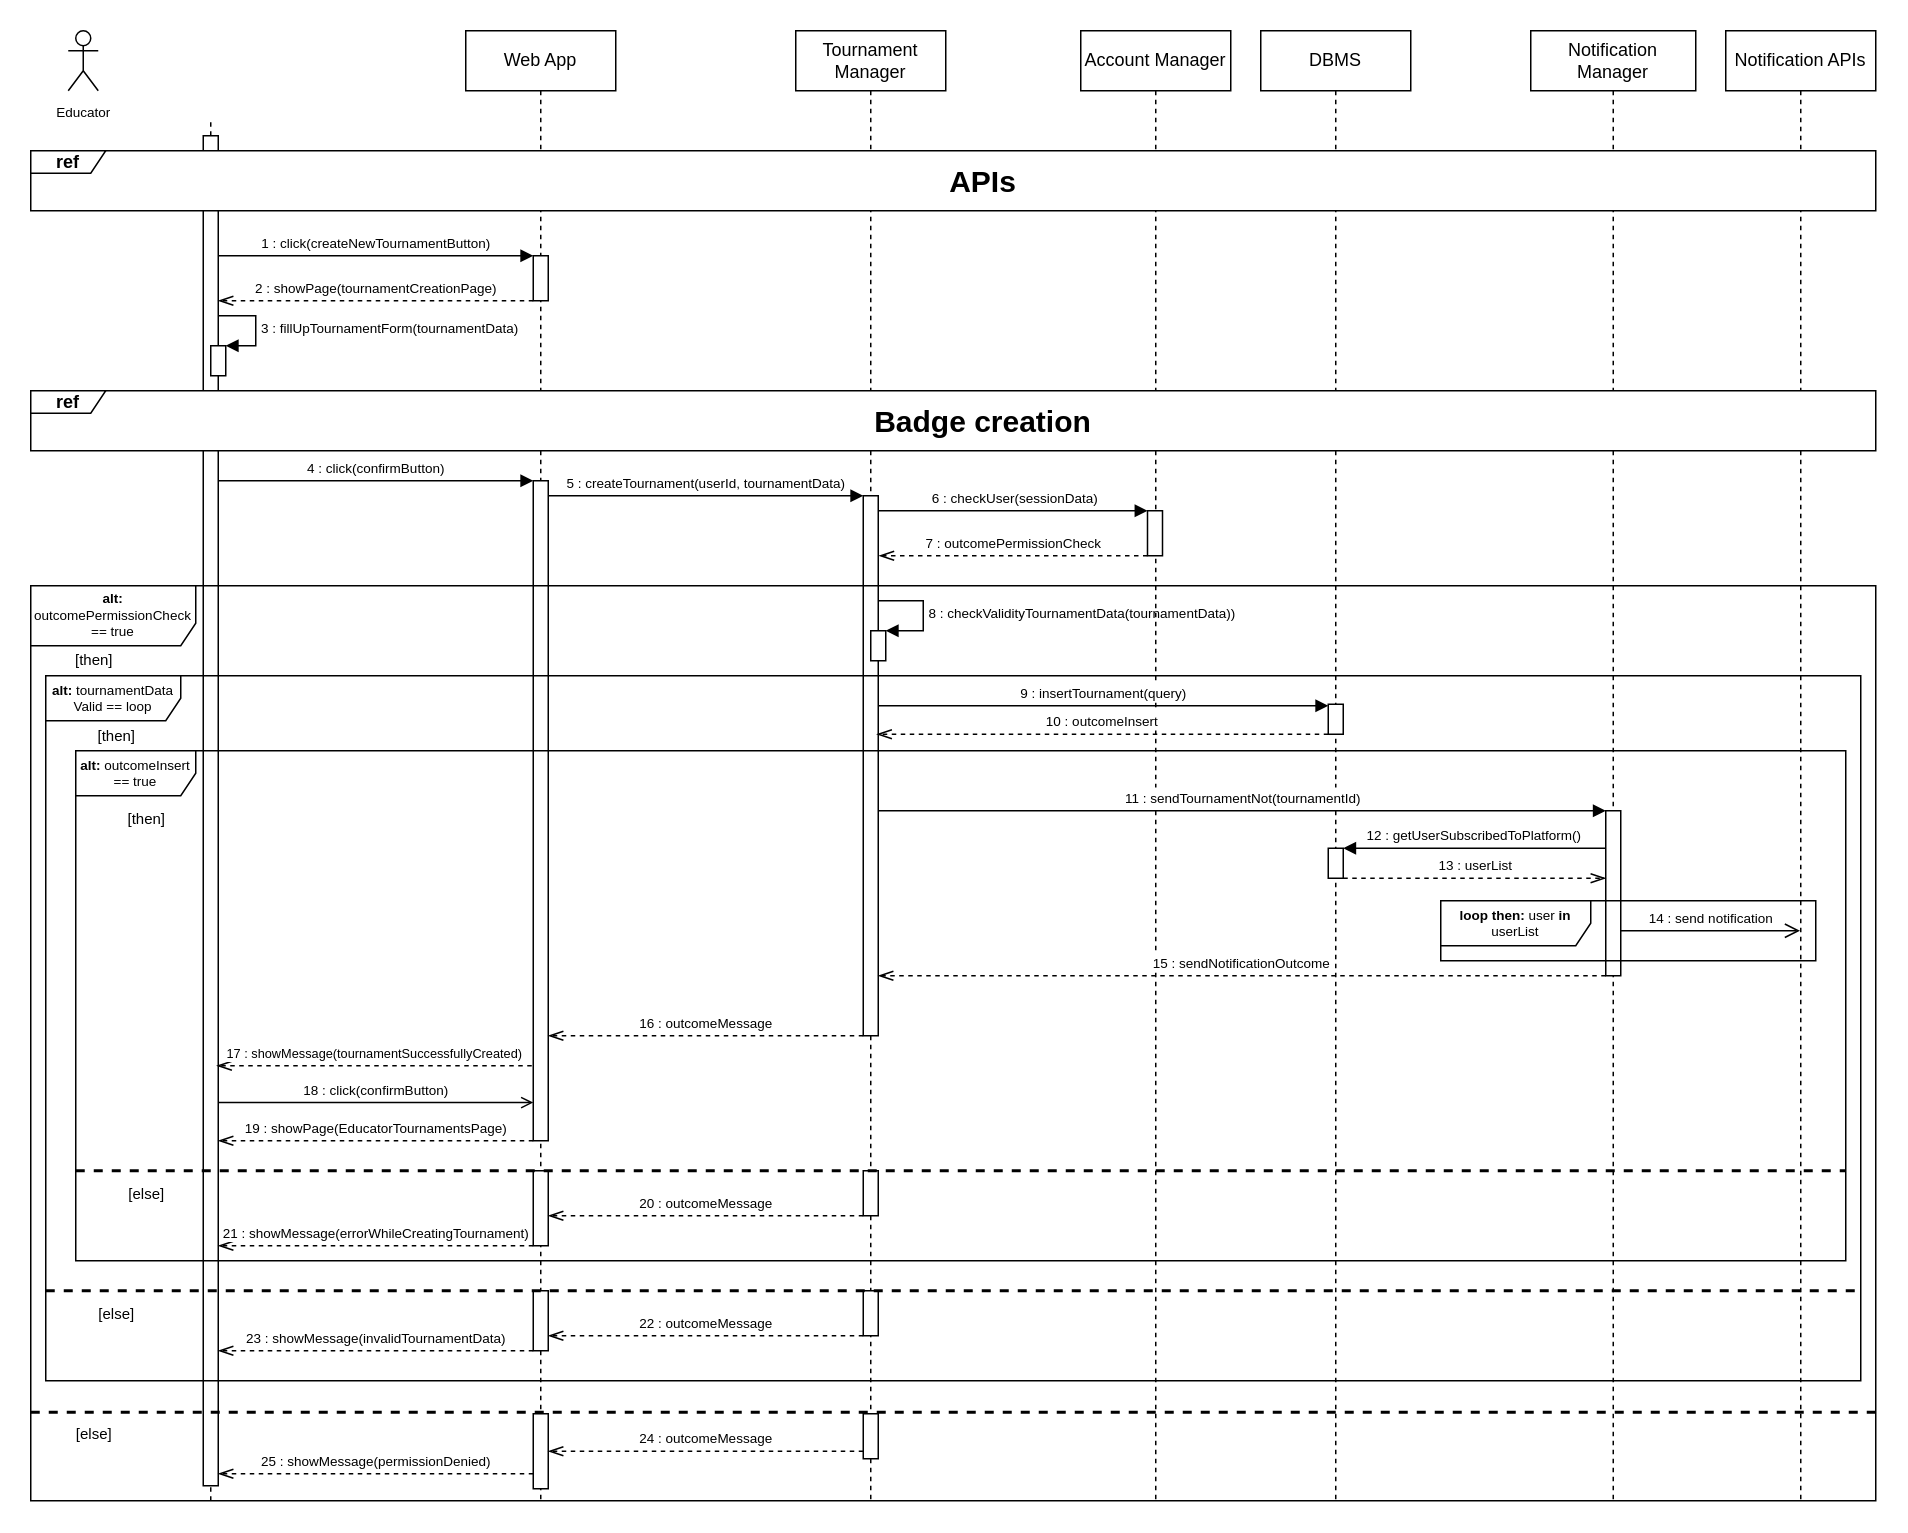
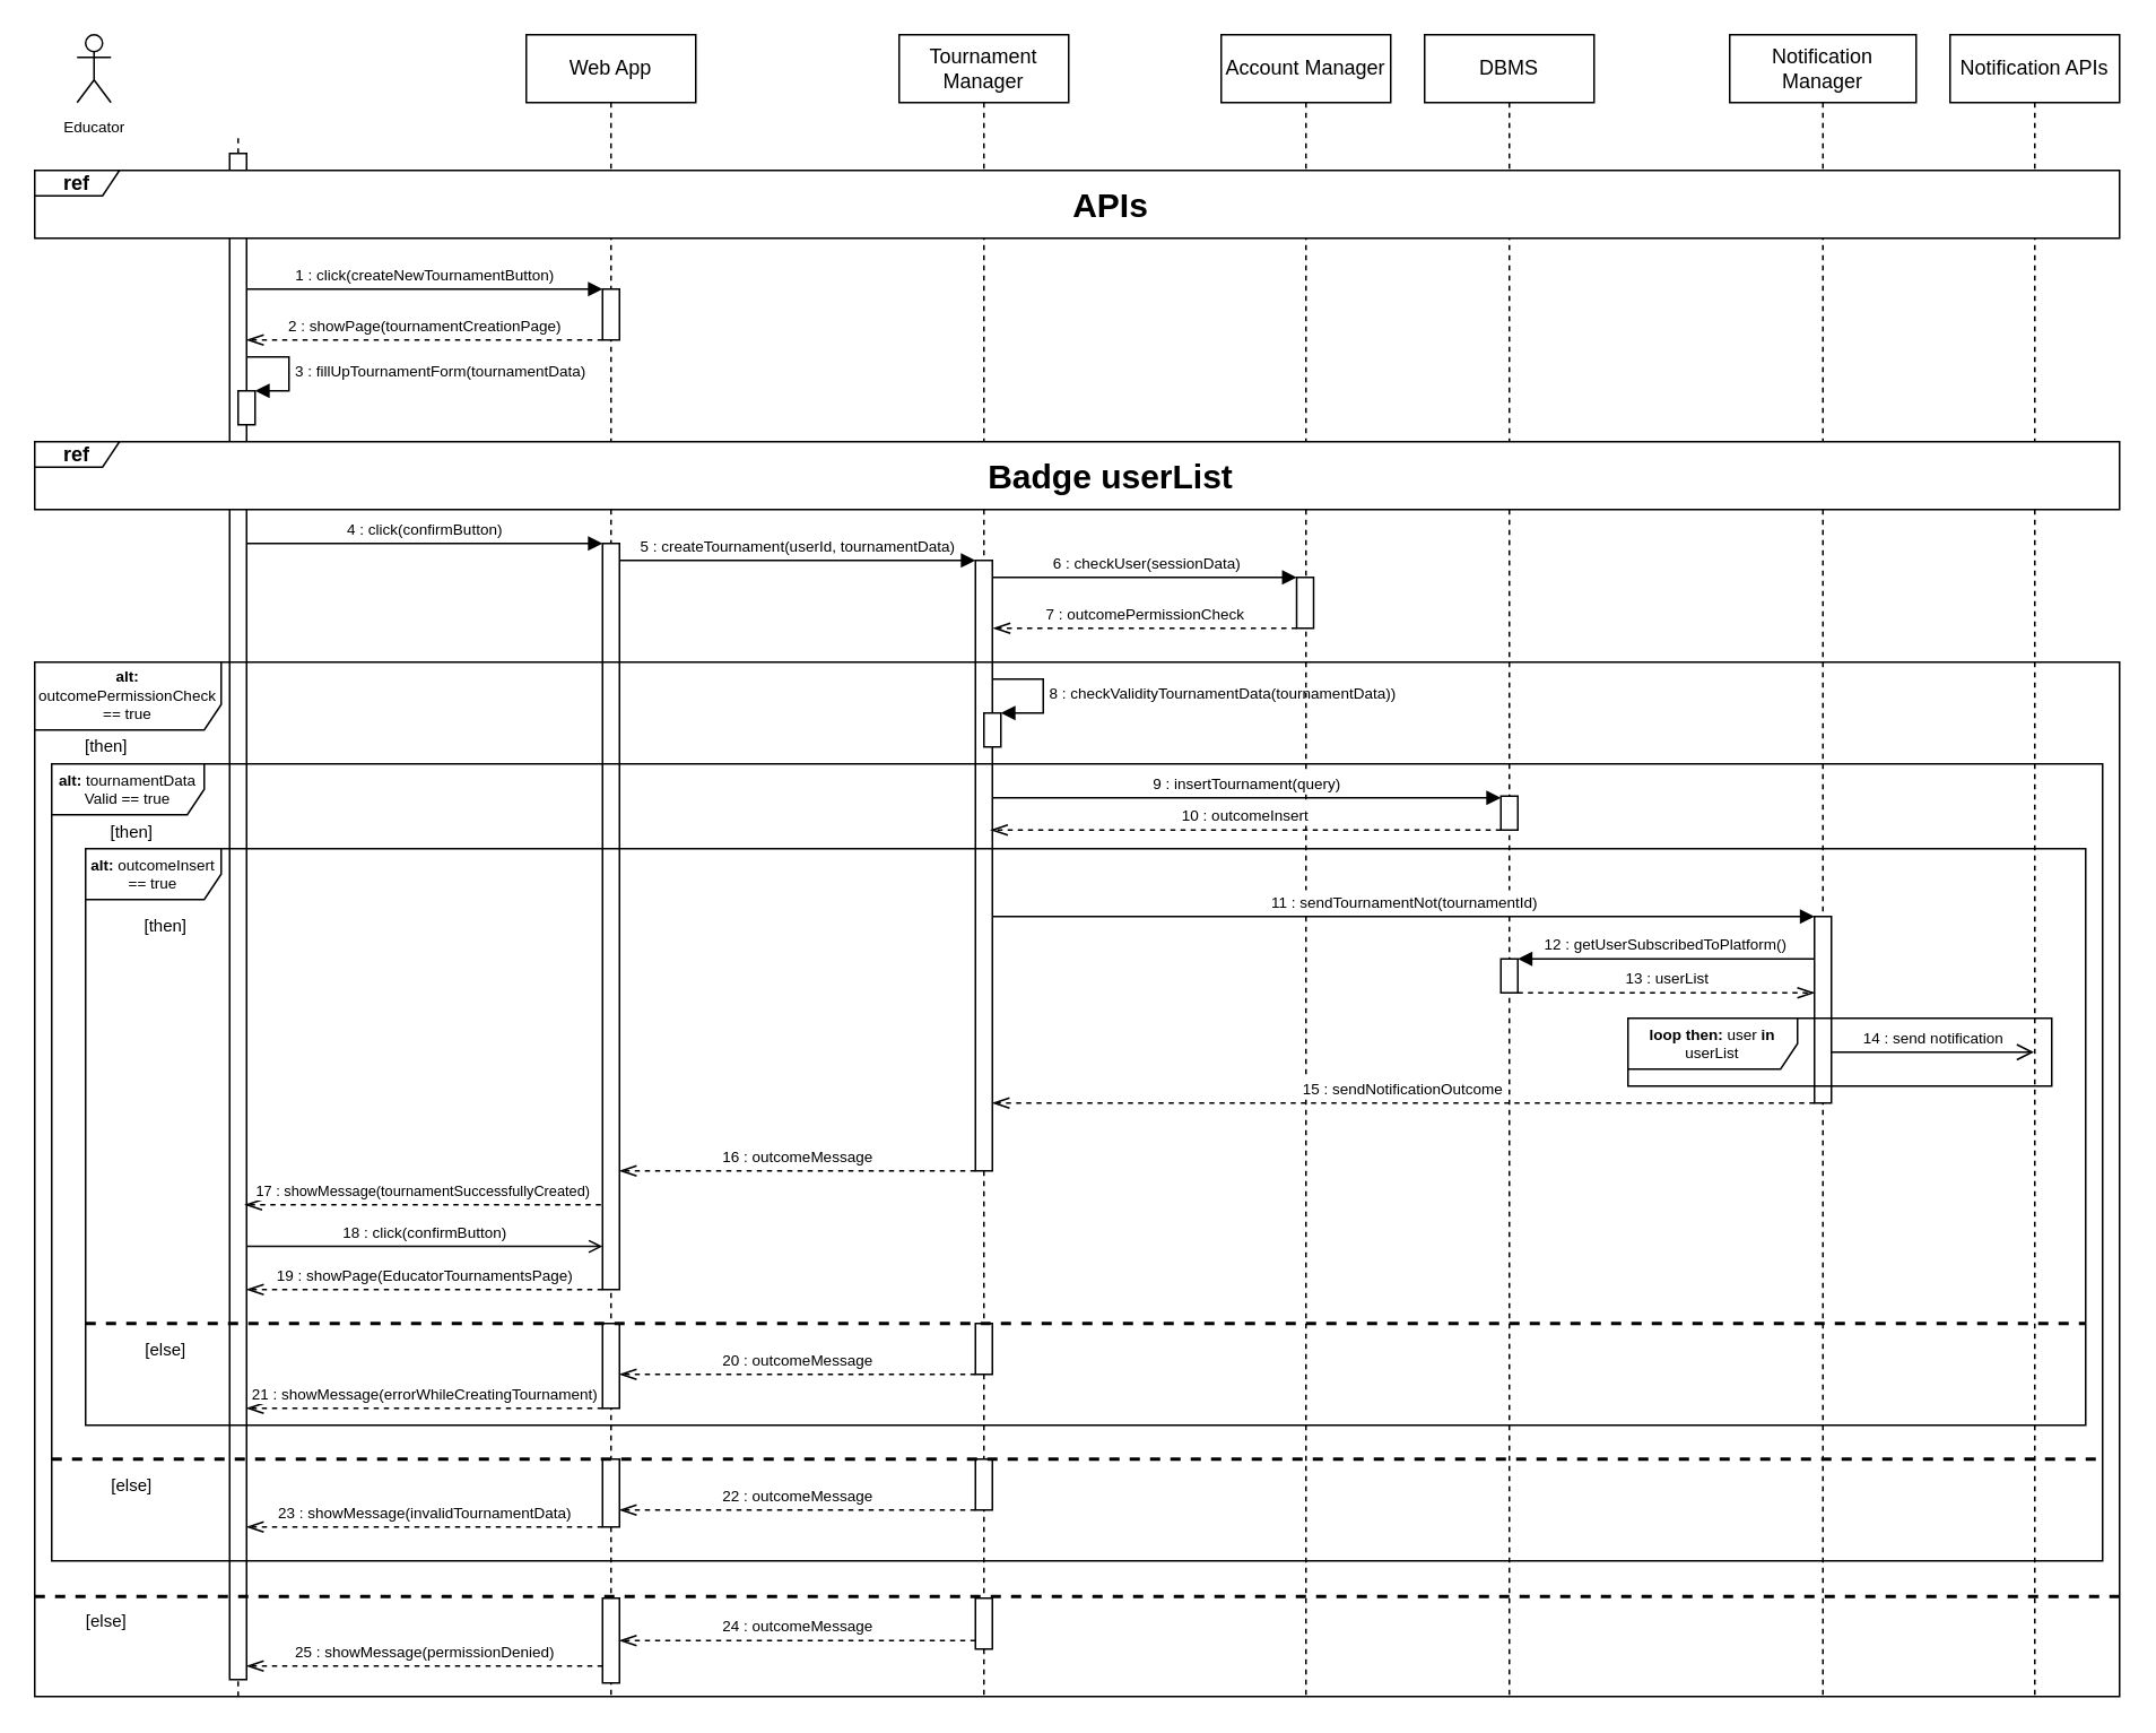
- <mxCell id="48" value="&lt;font style=&quot;font-size: 20px;&quot;&gt;&lt;b&gt;Badge creation&lt;/b&gt;&lt;/font&gt;" style="text;html=1;strokeColor=none;fillColor=none;align=center;verticalAlign=middle;whiteSpace=wrap;rounded=0;" parent="1" vertex="1"><mxGeometry x="565" y="265" width="180" height="30" as="geometry" /></mxCell>
+ <mxCell id="48" value="&lt;font style=&quot;font-size: 20px;&quot;&gt;&lt;b&gt;Badge userList&lt;/b&gt;&lt;/font&gt;" style="text;html=1;strokeColor=none;fillColor=none;align=center;verticalAlign=middle;whiteSpace=wrap;rounded=0;" parent="1" vertex="1"><mxGeometry x="565" y="265" width="180" height="30" as="geometry" /></mxCell>
- <mxCell id="42" value="&lt;p style=&quot;line-height: 120%; font-size: 9px;&quot;&gt;&lt;b&gt;alt: &lt;/b&gt;tournamentData Valid == loop&lt;/p&gt;" style="shape=umlFrame;whiteSpace=wrap;html=1;pointerEvents=0;width=90;height=30;verticalAlign=middle;horizontal=1;labelPosition=center;verticalLabelPosition=middle;align=center;" parent="1" vertex="1"><mxGeometry x="30" y="450" width="1210" height="470" as="geometry" /></mxCell>
+ <mxCell id="42" value="&lt;p style=&quot;line-height: 120%; font-size: 9px;&quot;&gt;&lt;b&gt;alt: &lt;/b&gt;tournamentData Valid == true&lt;/p&gt;" style="shape=umlFrame;whiteSpace=wrap;html=1;pointerEvents=0;width=90;height=30;verticalAlign=middle;horizontal=1;labelPosition=center;verticalLabelPosition=middle;align=center;" parent="1" vertex="1"><mxGeometry x="30" y="450" width="1210" height="470" as="geometry" /></mxCell>
